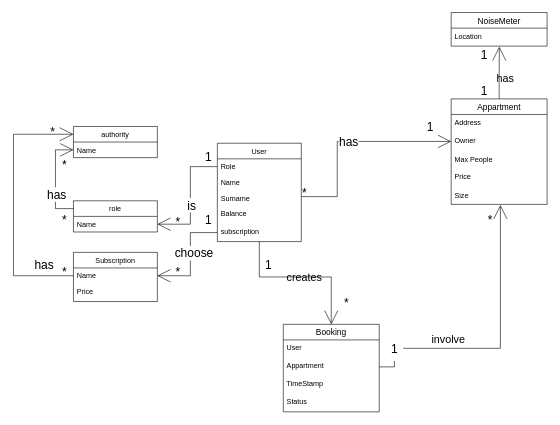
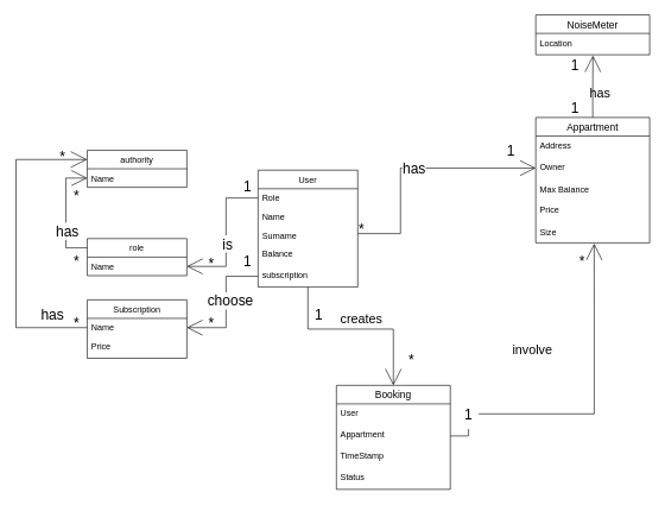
- <mxCell id="27" value="Max People" style="text;strokeColor=none;fillColor=none;align=left;verticalAlign=middle;spacingLeft=4;spacingRight=4;overflow=hidden;points=[[0,0.5],[1,0.5]];portConstraint=eastwest;rotatable=0;" vertex="1" parent="24"><mxGeometry y="86" width="160" height="30" as="geometry" /></mxCell>
+ <mxCell id="27" value="Max Balance" style="text;strokeColor=none;fillColor=none;align=left;verticalAlign=middle;spacingLeft=4;spacingRight=4;overflow=hidden;points=[[0,0.5],[1,0.5]];portConstraint=eastwest;rotatable=0;" vertex="1" parent="24"><mxGeometry y="86" width="160" height="30" as="geometry" /></mxCell>
- <mxCell id="52" value="creates" style="text;html=1;align=center;verticalAlign=middle;resizable=0;points=[];autosize=1;strokeColor=none;fillColor=none;fontSize=18;" vertex="1" parent="1"><mxGeometry x="470" y="447" width="70" height="30" as="geometry" /></mxCell>
+ <mxCell id="52" value="creates" style="text;html=1;align=center;verticalAlign=middle;resizable=0;points=[];autosize=1;strokeColor=none;fillColor=none;fontSize=18;" vertex="1" parent="1"><mxGeometry x="470" y="432" width="70" height="30" as="geometry" /></mxCell>
- <mxCell id="56" value="involve" style="text;html=1;align=center;verticalAlign=middle;resizable=0;points=[];autosize=1;strokeColor=none;fillColor=none;fontSize=18;" vertex="1" parent="1"><mxGeometry x="710" y="550" width="70" height="30" as="geometry" /></mxCell>
+ <mxCell id="56" value="involve" style="text;html=1;align=center;verticalAlign=middle;resizable=0;points=[];autosize=1;strokeColor=none;fillColor=none;fontSize=18;" vertex="1" parent="1"><mxGeometry x="710" y="475" width="70" height="30" as="geometry" /></mxCell>
